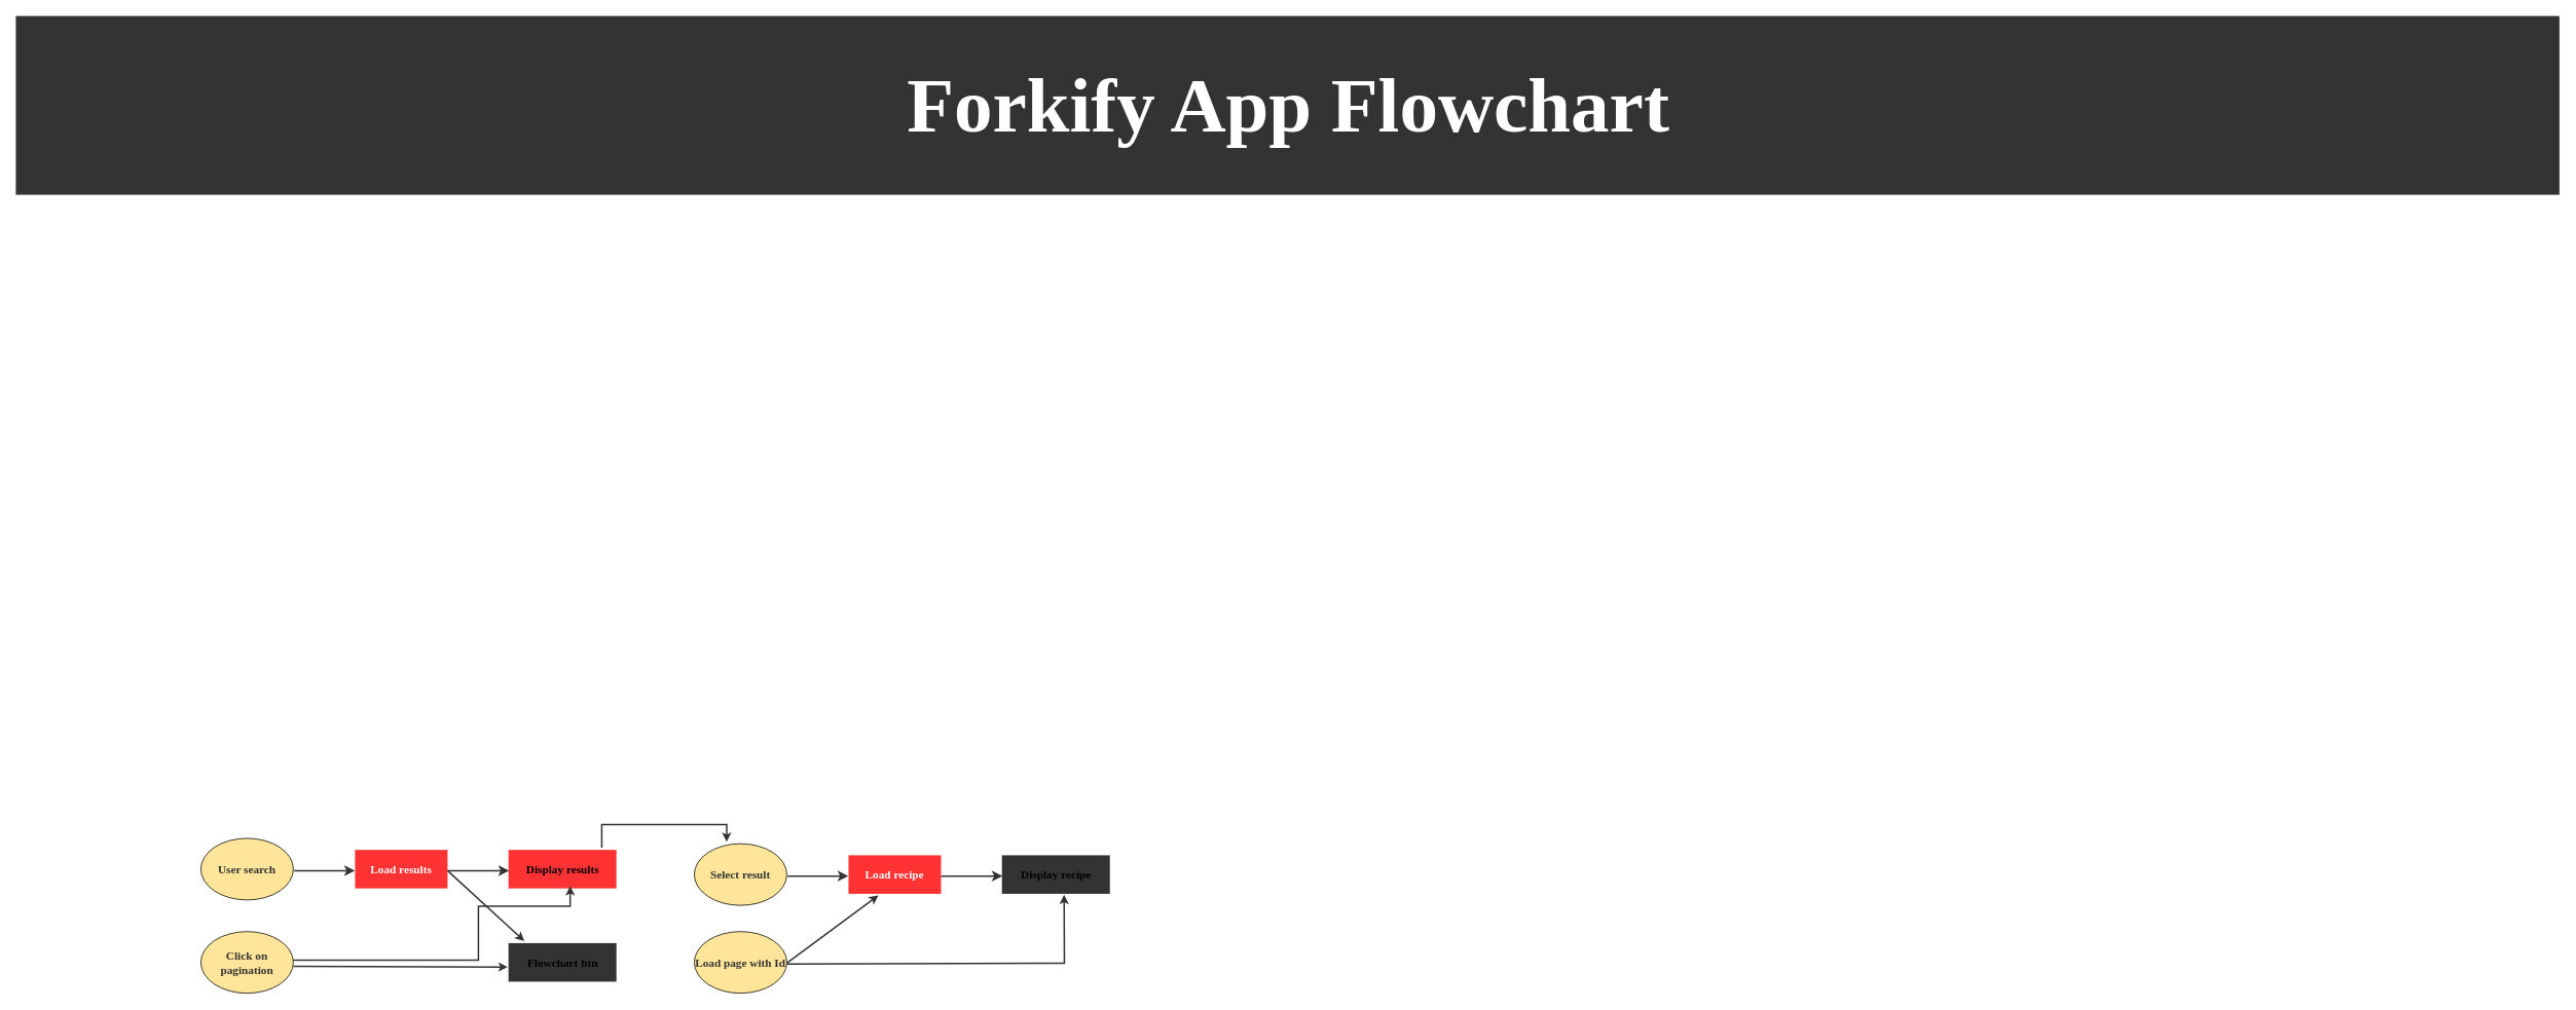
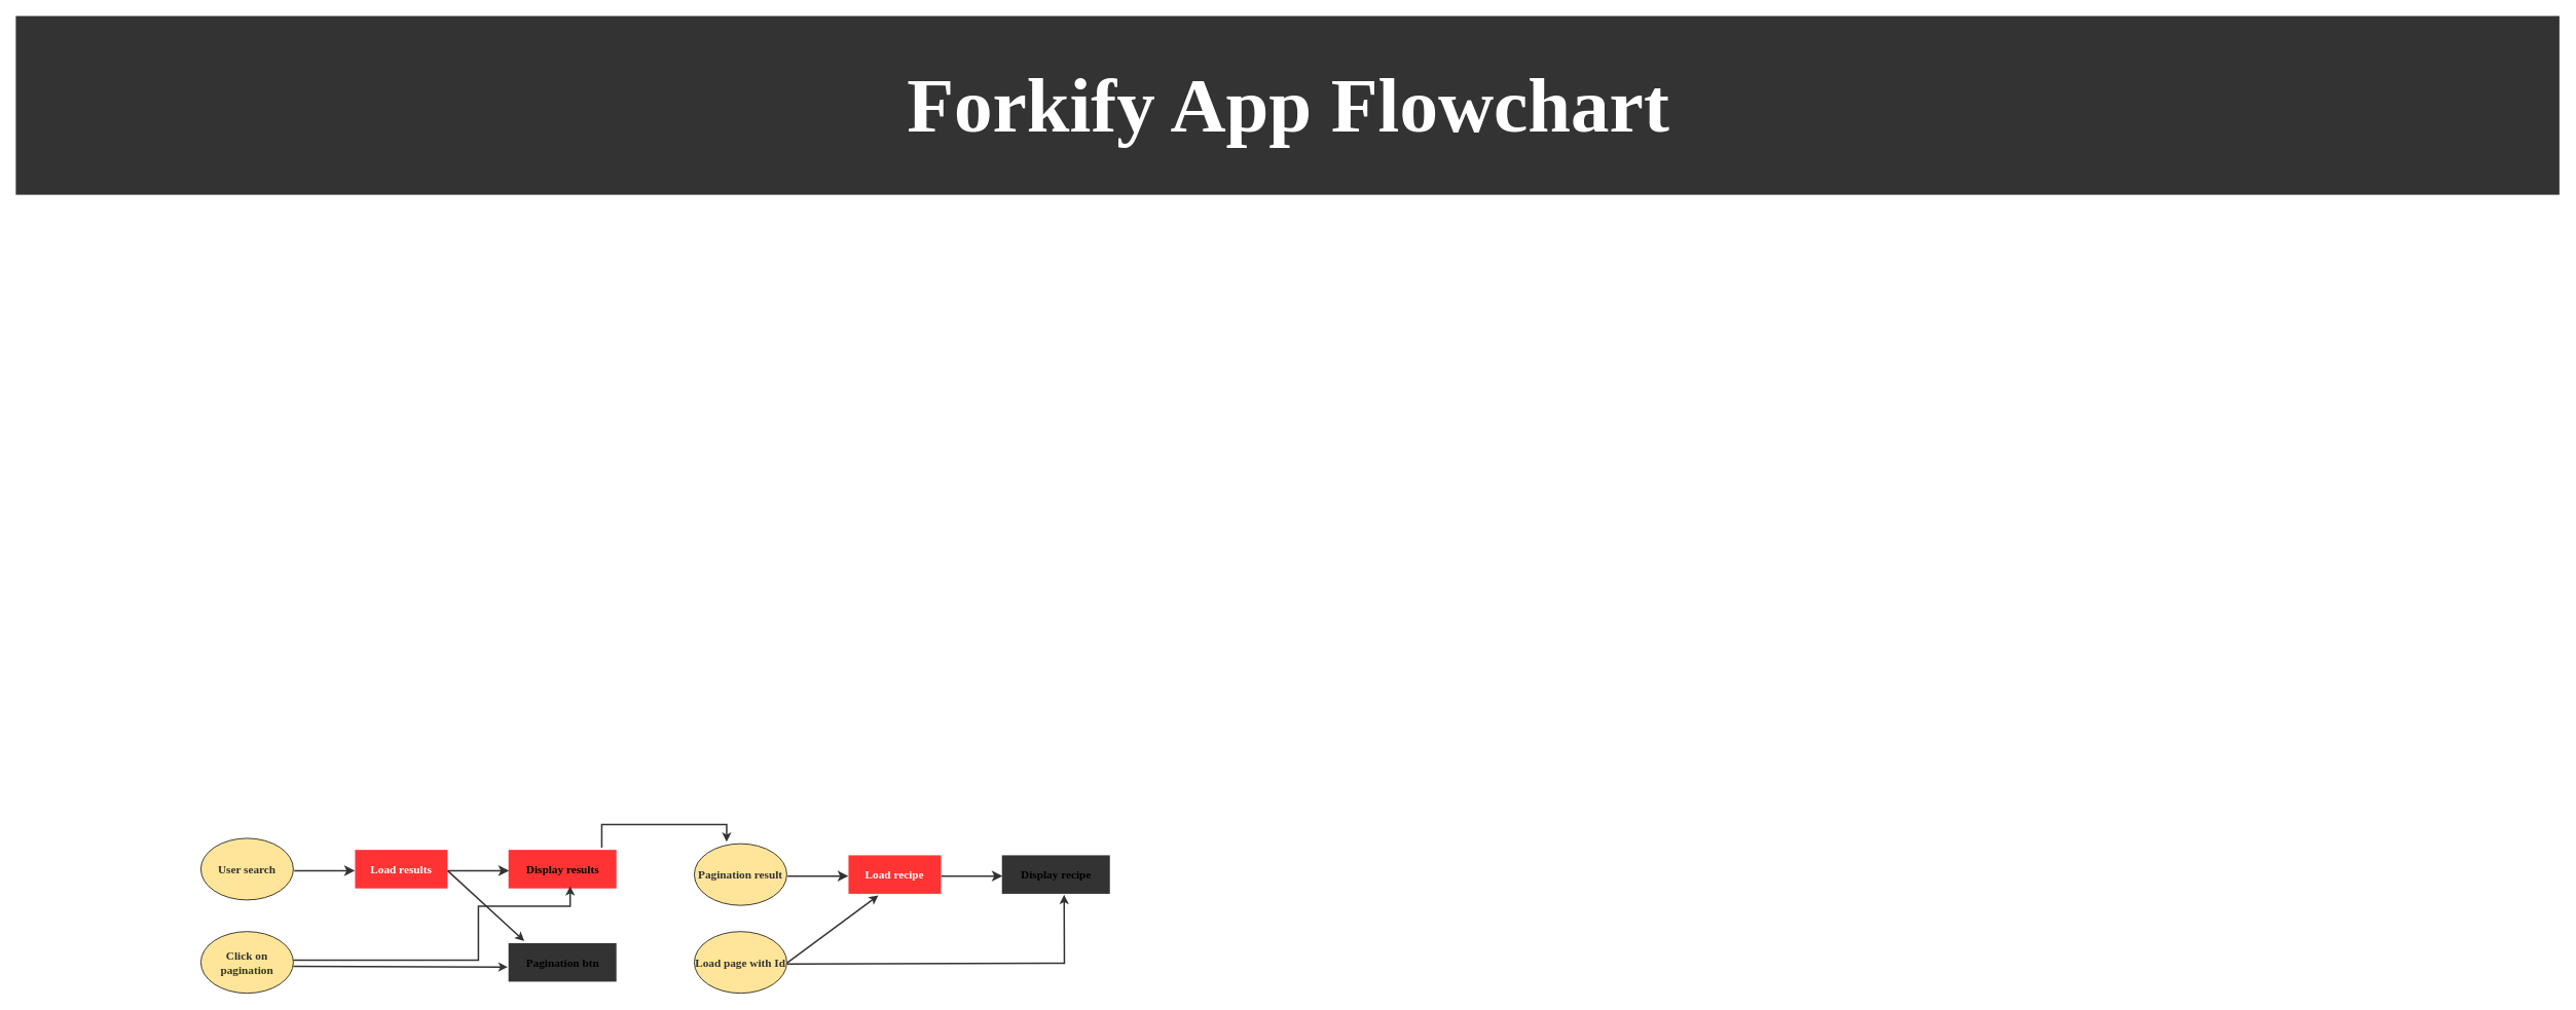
- <mxCell id="16" value="&lt;font face=&quot;Verdana&quot; color=&quot;#333333&quot; style=&quot;font-size: 15px;&quot;&gt;&lt;b&gt;Select result&lt;/b&gt;&lt;/font&gt;" style="ellipse;whiteSpace=wrap;html=1;rounded=1;fontSize=15;fontColor=#fff;fillColor=#FFE599;" parent="1" vertex="1"><mxGeometry x="900" y="1094" width="120" height="80" as="geometry" /></mxCell>
+ <mxCell id="16" value="&lt;font face=&quot;Verdana&quot; color=&quot;#333333&quot; style=&quot;font-size: 15px;&quot;&gt;&lt;b&gt;Pagination result&lt;/b&gt;&lt;/font&gt;" style="ellipse;whiteSpace=wrap;html=1;rounded=1;fontSize=15;fontColor=#fff;fillColor=#FFE599;" parent="1" vertex="1"><mxGeometry x="900" y="1094" width="120" height="80" as="geometry" /></mxCell>
- <mxCell id="7" value="&lt;font size=&quot;1&quot; style=&quot;&quot;&gt;&lt;b style=&quot;font-size: 15px;&quot;&gt;Flowchart btn&lt;/b&gt;&lt;/font&gt;" style="html=1;rounded=0;shadow=0;comic=0;labelBackgroundColor=none;strokeWidth=1;fontFamily=Verdana;fontSize=12;align=center;strokeColor=none;fillColor=#333333;" parent="1" vertex="1"><mxGeometry x="659" y="1223" width="140" height="50" as="geometry" /></mxCell>
+ <mxCell id="7" value="&lt;font size=&quot;1&quot; style=&quot;&quot;&gt;&lt;b style=&quot;font-size: 15px;&quot;&gt;Pagination btn&lt;/b&gt;&lt;/font&gt;" style="html=1;rounded=0;shadow=0;comic=0;labelBackgroundColor=none;strokeWidth=1;fontFamily=Verdana;fontSize=12;align=center;strokeColor=none;fillColor=#333333;" parent="1" vertex="1"><mxGeometry x="659" y="1223" width="140" height="50" as="geometry" /></mxCell>
